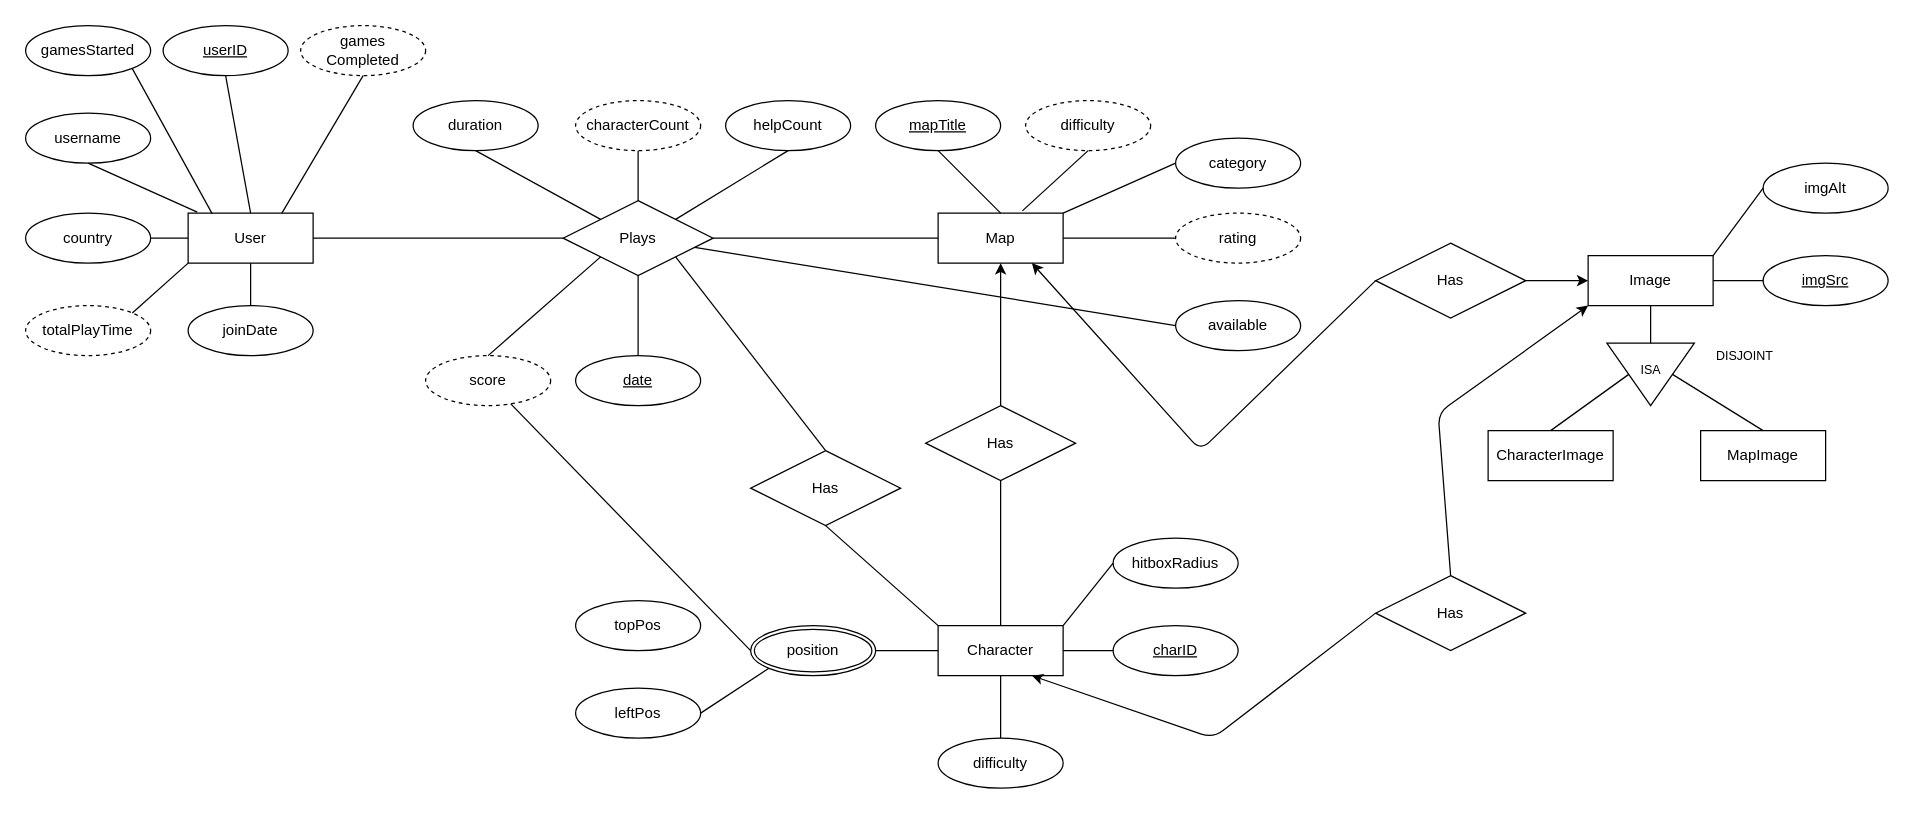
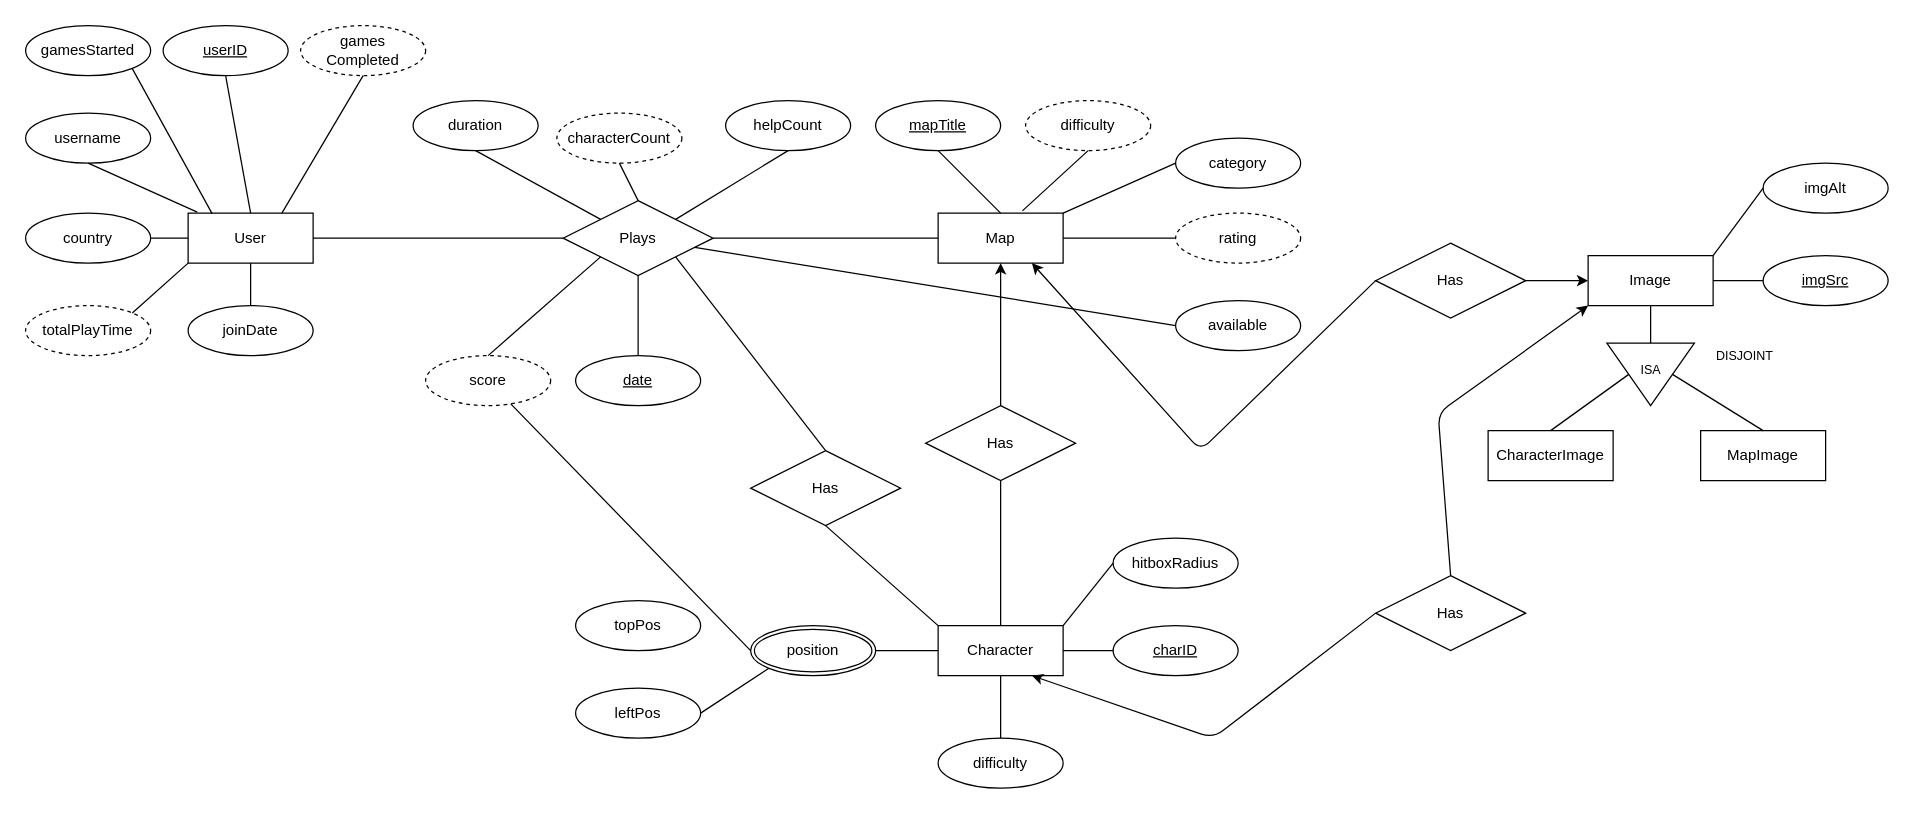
- <mxCell id="44" value="characterCount" style="ellipse;whiteSpace=wrap;html=1;align=center;dashed=1;" parent="1" vertex="1"><mxGeometry x="460" y="80" width="100" height="40" as="geometry" /></mxCell>
+ <mxCell id="44" value="characterCount" style="ellipse;whiteSpace=wrap;html=1;align=center;dashed=1;" parent="1" vertex="1"><mxGeometry x="445" y="90" width="100" height="40" as="geometry" /></mxCell>
